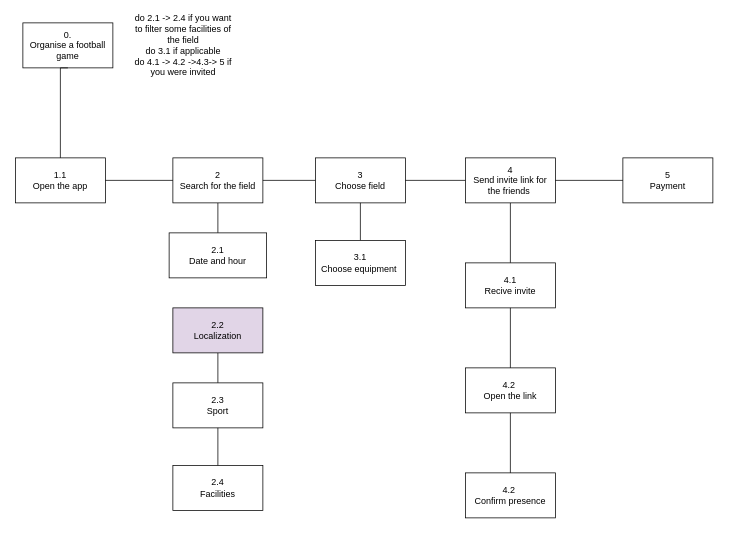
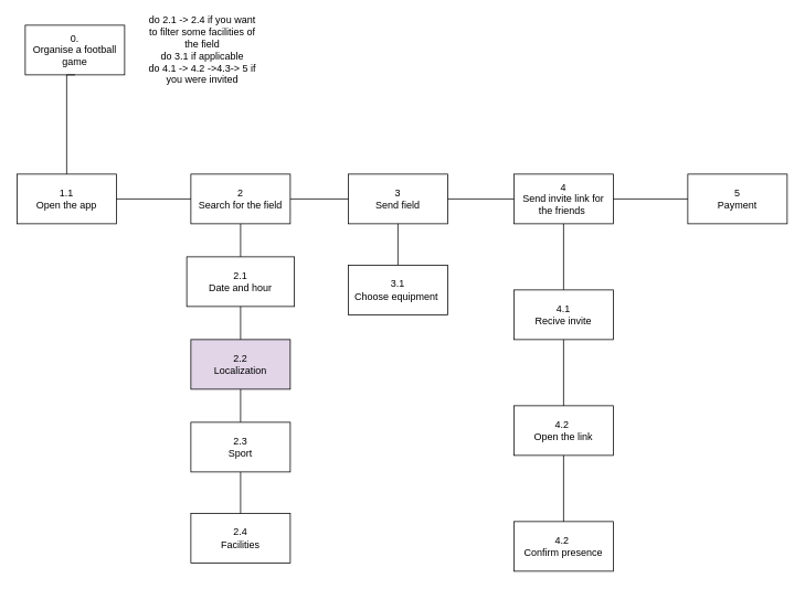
- <mxCell id="12" value="&lt;div&gt;3&lt;/div&gt;Choose field" style="rounded=0;whiteSpace=wrap;html=1;" parent="1" vertex="1"><mxGeometry x="420" y="210" width="120" height="60" as="geometry" /></mxCell>
+ <mxCell id="12" value="&lt;div&gt;3&lt;/div&gt;Send field" style="rounded=0;whiteSpace=wrap;html=1;" parent="1" vertex="1"><mxGeometry x="420" y="210" width="120" height="60" as="geometry" /></mxCell>
+ <mxCell id="9" value="" style="edgeStyle=orthogonalEdgeStyle;rounded=0;orthogonalLoop=1;jettySize=auto;html=1;endArrow=none;startFill=0;" parent="1" source="10" target="4" edge="1"><mxGeometry relative="1" as="geometry" /></mxCell>
